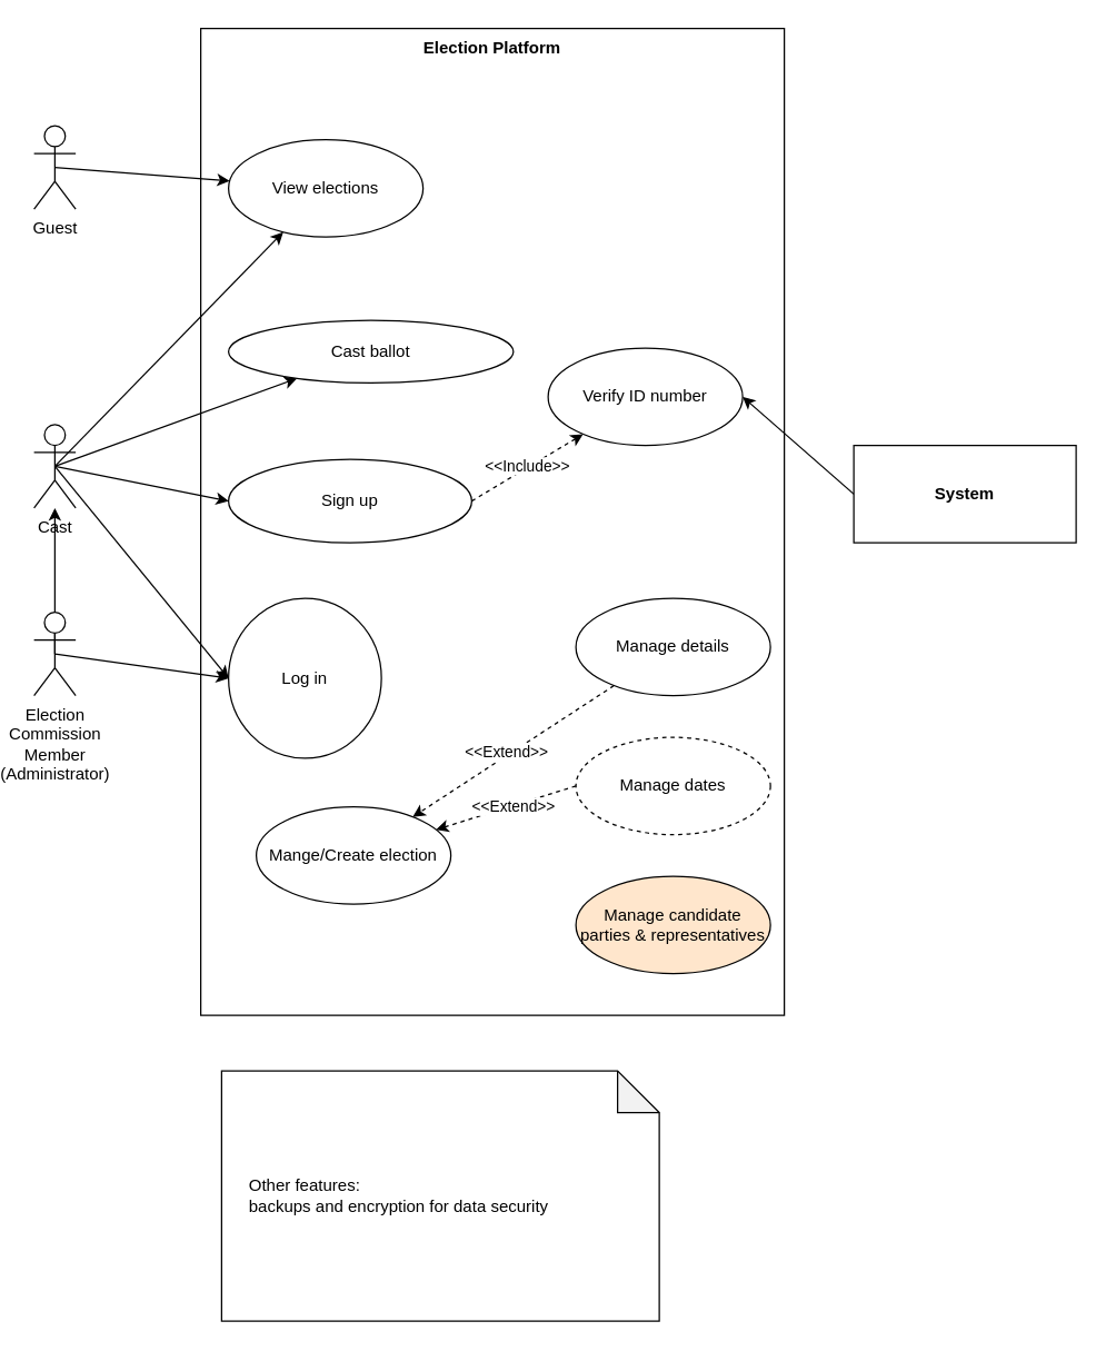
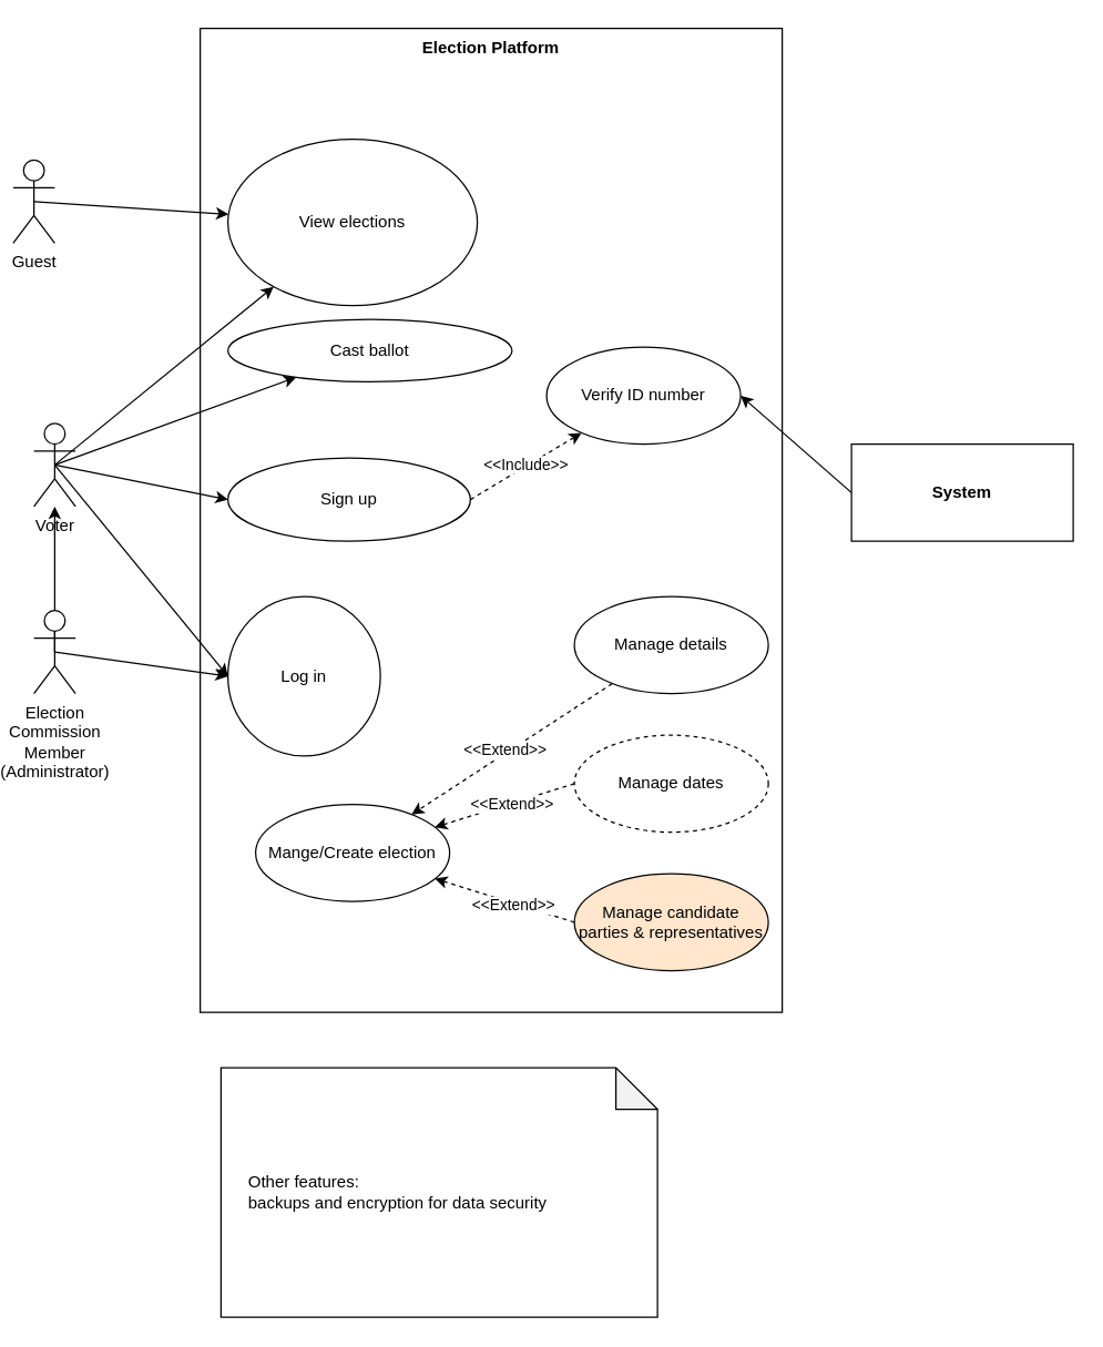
- <mxCell id="31" value="Guest" style="shape=umlActor;html=1;verticalLabelPosition=bottom;verticalAlign=top;align=center;" vertex="1" parent="1"><mxGeometry x="20" y="90" width="30" height="60" as="geometry" /></mxCell>
+ <mxCell id="31" value="Guest" style="shape=umlActor;html=1;verticalLabelPosition=bottom;verticalAlign=top;align=center;" vertex="1" parent="1"><mxGeometry x="5" y="115" width="30" height="60" as="geometry" /></mxCell>
- <mxCell id="25" value="View elections" style="ellipse;whiteSpace=wrap;html=1;" vertex="1" parent="1"><mxGeometry x="160" y="100" width="140" height="70" as="geometry" /></mxCell>
+ <mxCell id="25" value="View elections" style="ellipse;whiteSpace=wrap;html=1;" vertex="1" parent="1"><mxGeometry x="160" y="100" width="180" height="120" as="geometry" /></mxCell>
- <mxCell id="9" value="Cast" style="shape=umlActor;html=1;verticalLabelPosition=bottom;verticalAlign=top;align=center;" vertex="1" parent="1"><mxGeometry x="20" y="305" width="30" height="60" as="geometry" /></mxCell>
+ <mxCell id="9" value="Voter" style="shape=umlActor;html=1;verticalLabelPosition=bottom;verticalAlign=top;align=center;" vertex="1" parent="1"><mxGeometry x="20" y="305" width="30" height="60" as="geometry" /></mxCell>
+ <mxCell id="22" style="rounded=0;orthogonalLoop=1;jettySize=auto;html=1;exitX=0;exitY=0.5;exitDx=0;exitDy=0;dashed=1;" edge="1" parent="1" source="24" target="18"><mxGeometry relative="1" as="geometry" /></mxCell>
+ <mxCell id="23" value="&amp;lt;&amp;lt;Extend&amp;gt;&amp;gt;" style="edgeLabel;html=1;align=center;verticalAlign=middle;resizable=0;points=[];" vertex="1" connectable="0" parent="22"><mxGeometry x="-0.13" y="1" relative="1" as="geometry"><mxPoint as="offset" /></mxGeometry></mxCell>
